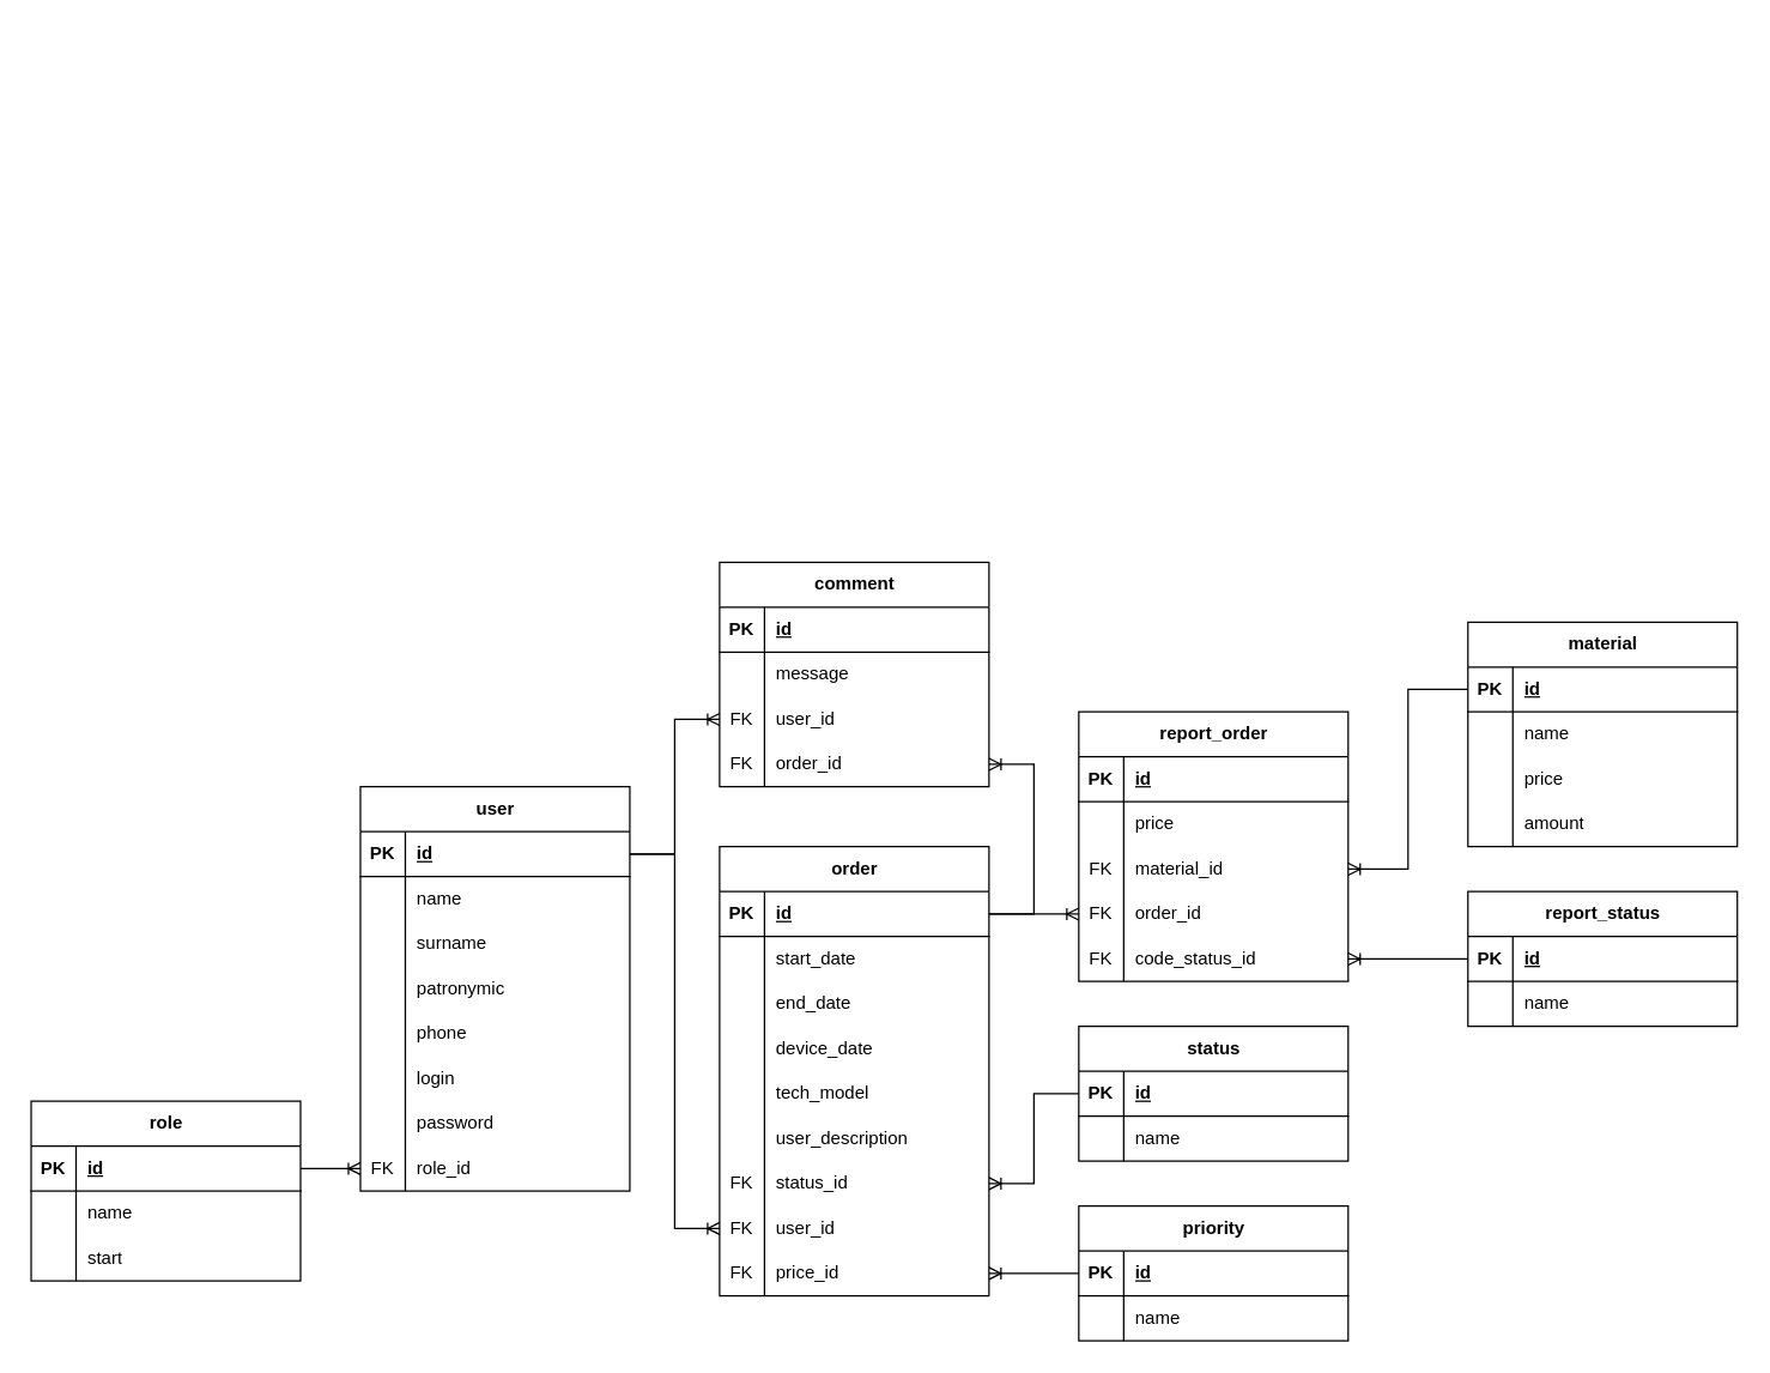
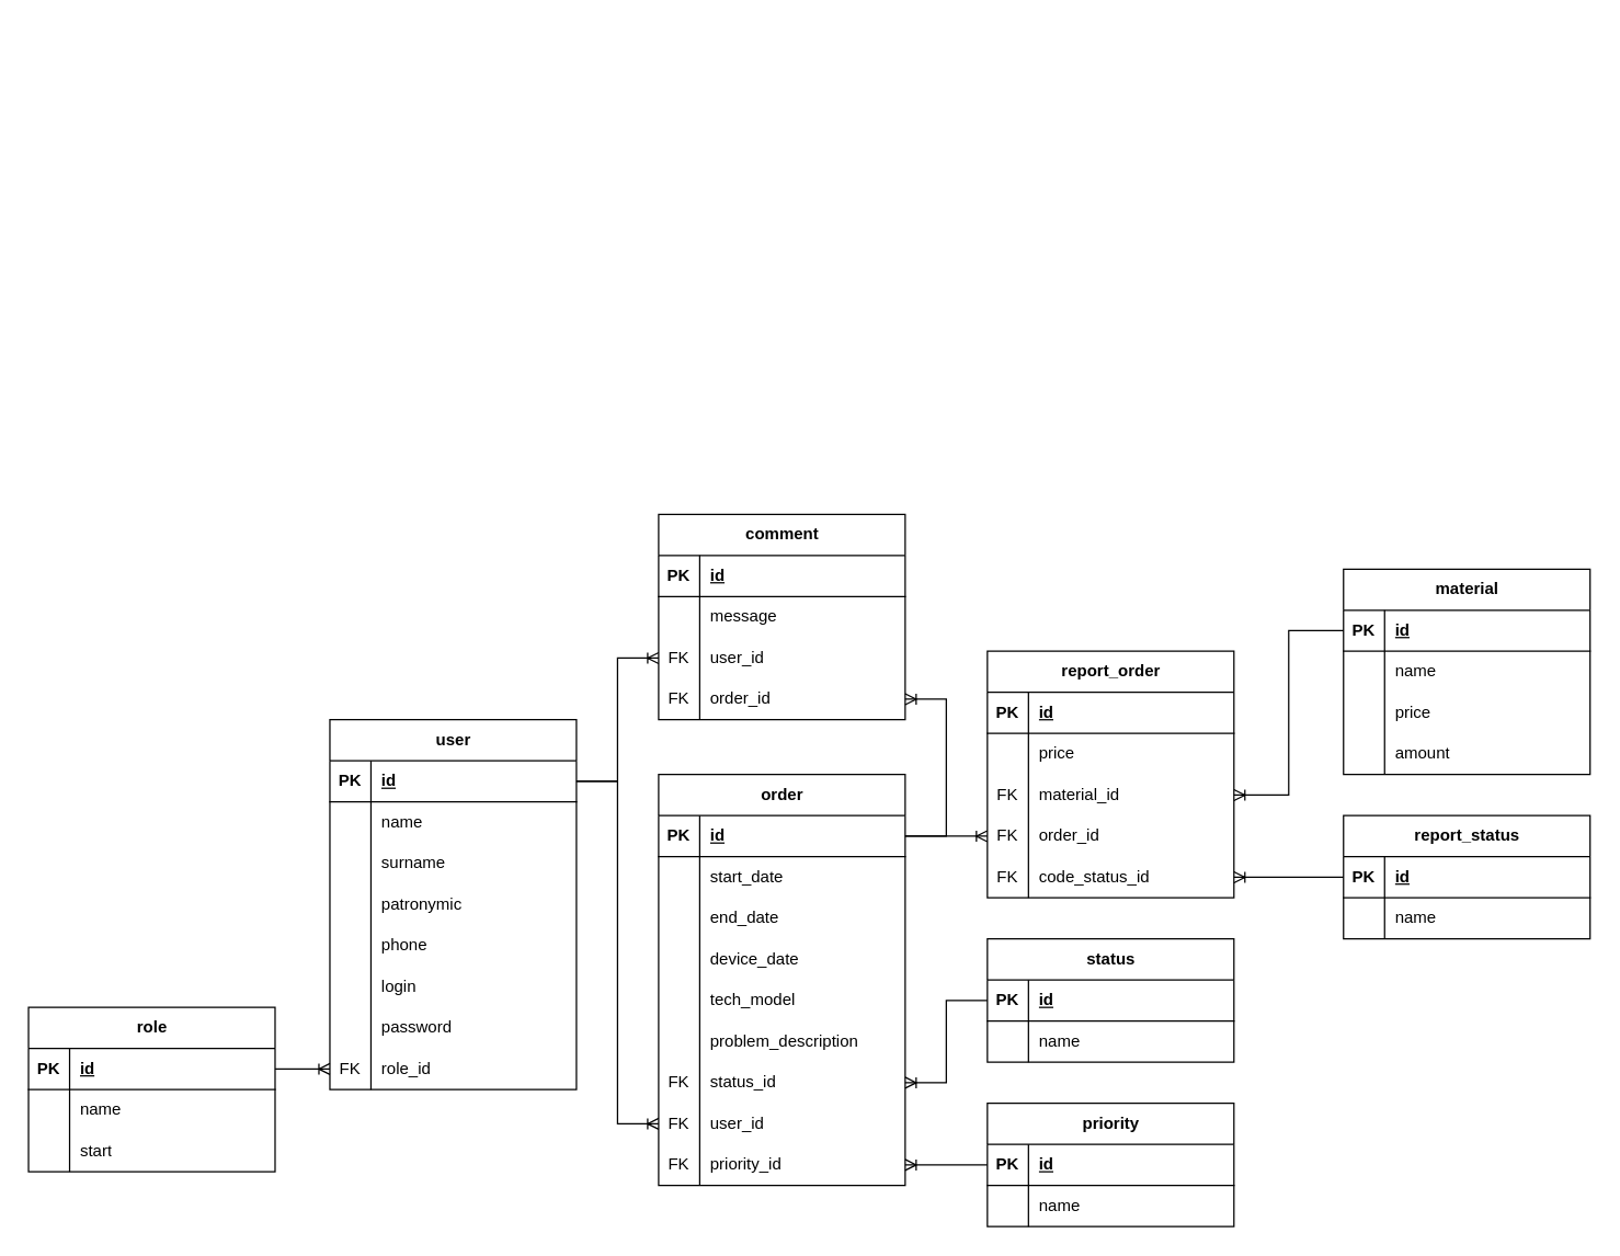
- <mxCell id="68" value="user_description" style="shape=partialRectangle;connectable=0;fillColor=none;top=0;left=0;bottom=0;right=0;align=left;spacingLeft=6;overflow=hidden;whiteSpace=wrap;html=1;" vertex="1" parent="66"><mxGeometry x="30" width="150" height="30" as="geometry"><mxRectangle width="150" height="30" as="alternateBounds" /></mxGeometry></mxCell>
+ <mxCell id="68" value="problem_description" style="shape=partialRectangle;connectable=0;fillColor=none;top=0;left=0;bottom=0;right=0;align=left;spacingLeft=6;overflow=hidden;whiteSpace=wrap;html=1;" vertex="1" parent="66"><mxGeometry x="30" width="150" height="30" as="geometry"><mxRectangle width="150" height="30" as="alternateBounds" /></mxGeometry></mxCell>
- <mxCell id="77" value="price_id" style="shape=partialRectangle;connectable=0;fillColor=none;top=0;left=0;bottom=0;right=0;align=left;spacingLeft=6;overflow=hidden;whiteSpace=wrap;html=1;" vertex="1" parent="75"><mxGeometry x="30" width="150" height="30" as="geometry"><mxRectangle width="150" height="30" as="alternateBounds" /></mxGeometry></mxCell>
+ <mxCell id="77" value="priority_id" style="shape=partialRectangle;connectable=0;fillColor=none;top=0;left=0;bottom=0;right=0;align=left;spacingLeft=6;overflow=hidden;whiteSpace=wrap;html=1;" vertex="1" parent="75"><mxGeometry x="30" width="150" height="30" as="geometry"><mxRectangle width="150" height="30" as="alternateBounds" /></mxGeometry></mxCell>
